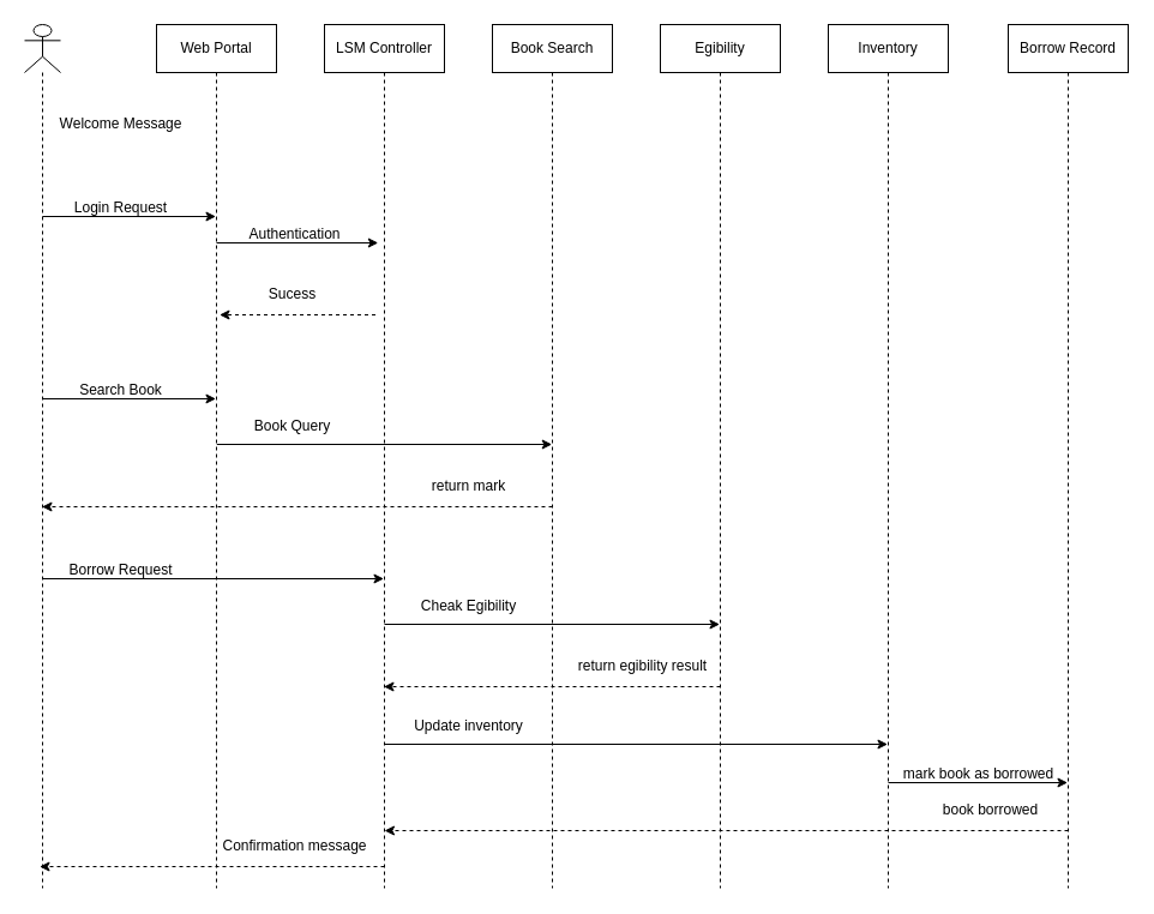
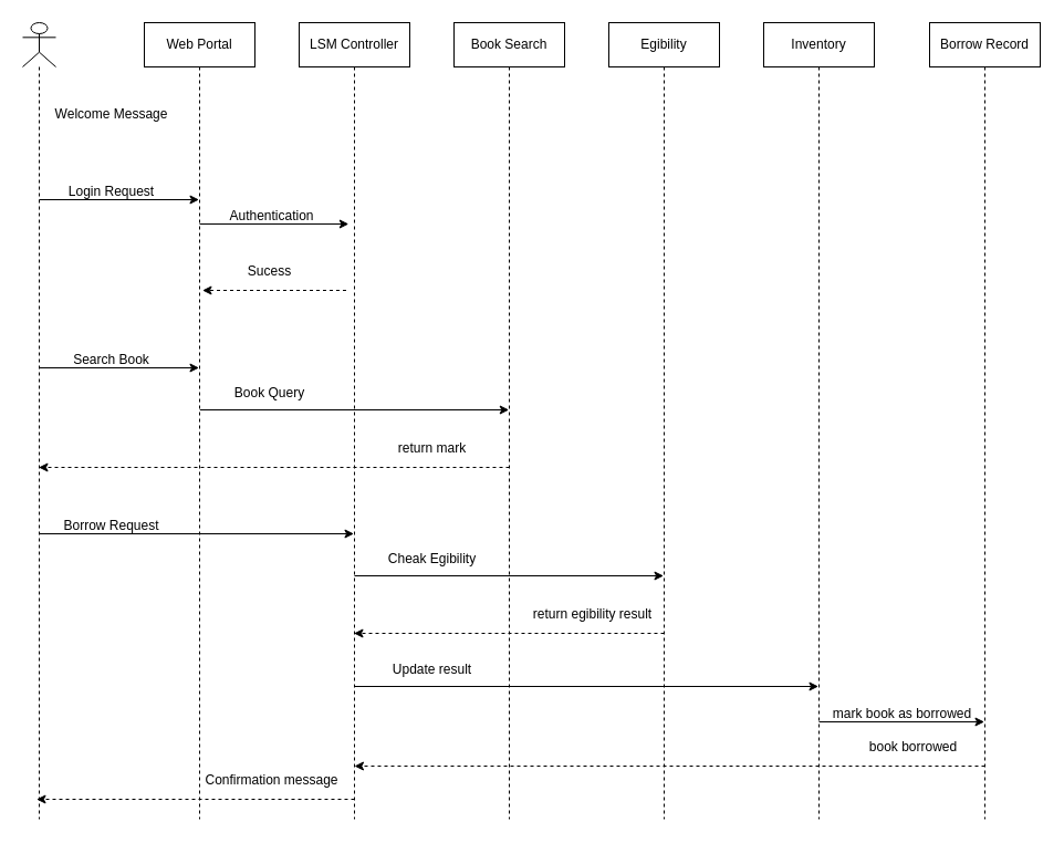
- <mxCell id="29" value="Update inventory" style="text;html=1;align=center;verticalAlign=middle;resizable=0;points=[];autosize=1;strokeColor=none;fillColor=none;" vertex="1" parent="1"><mxGeometry x="335" y="590" width="110" height="30" as="geometry" /></mxCell>
+ <mxCell id="29" value="Update result" style="text;html=1;align=center;verticalAlign=middle;resizable=0;points=[];autosize=1;strokeColor=none;fillColor=none;" vertex="1" parent="1"><mxGeometry x="335" y="590" width="110" height="30" as="geometry" /></mxCell>
